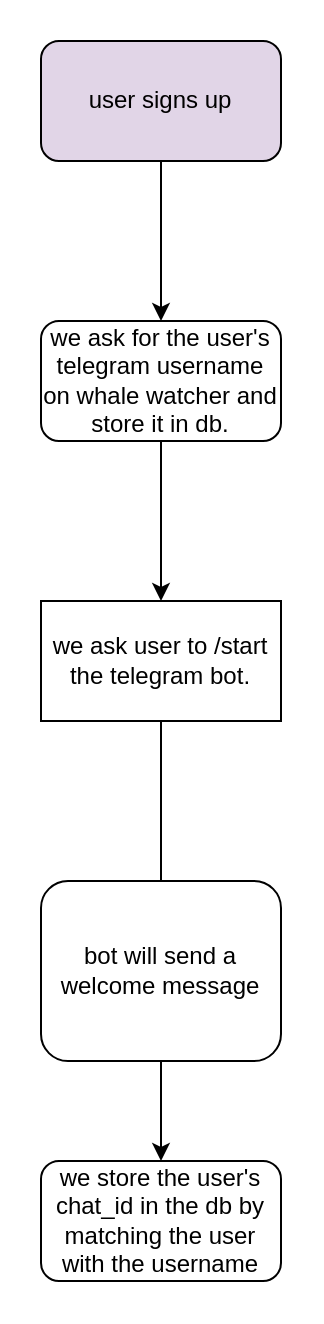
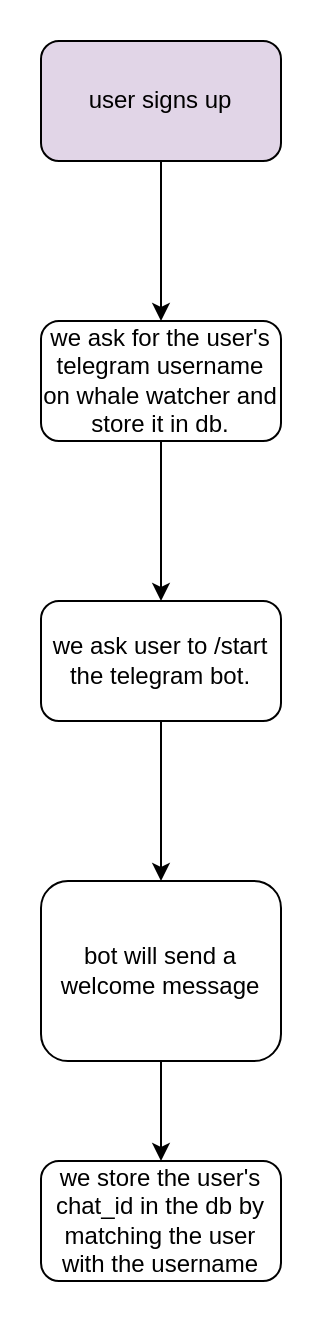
- <mxCell id="7" value="we ask user to /start the telegram bot." style="whiteSpace=wrap;html=1;rounded=0;" vertex="1" parent="1"><mxGeometry x="20" y="300" width="120" height="60" as="geometry" /></mxCell>
+ <mxCell id="7" value="we ask user to /start the telegram bot." style="whiteSpace=wrap;html=1;rounded=1;" vertex="1" parent="1"><mxGeometry x="20" y="300" width="120" height="60" as="geometry" /></mxCell>
- <mxCell id="6" value="" style="edgeStyle=orthogonalEdgeStyle;rounded=0;orthogonalLoop=1;jettySize=auto;html=1;endArrow=none;" edge="1" parent="1" source="7" target="9"><mxGeometry relative="1" as="geometry" /></mxCell>
+ <mxCell id="6" value="" style="edgeStyle=orthogonalEdgeStyle;rounded=0;orthogonalLoop=1;jettySize=auto;html=1;" edge="1" parent="1" source="7" target="9"><mxGeometry relative="1" as="geometry" /></mxCell>
